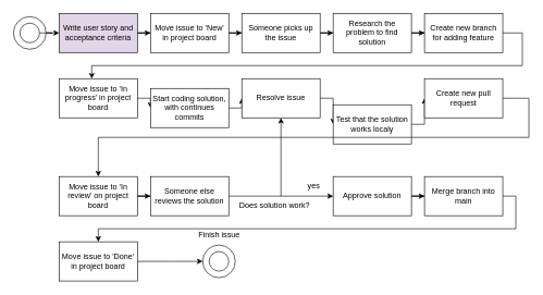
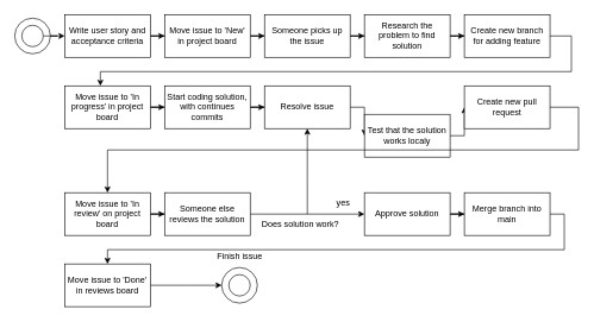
- <mxCell id="16" value="Write user story and acceptance criteria" style="whiteSpace=wrap;html=1;fillColor=#e1d5e7;" vertex="1" parent="1"><mxGeometry x="90" y="20" width="120" height="60" as="geometry" /></mxCell>
+ <mxCell id="16" value="Write user story and acceptance criteria" style="whiteSpace=wrap;html=1;" vertex="1" parent="1"><mxGeometry x="90" y="20" width="120" height="60" as="geometry" /></mxCell>
- <mxCell id="18" value="Start coding solution, with continues commits" style="whiteSpace=wrap;html=1;" vertex="1" parent="1"><mxGeometry x="230" y="135" width="120" height="60" as="geometry" /></mxCell>
+ <mxCell id="18" value="Start coding solution, with continues commits" style="whiteSpace=wrap;html=1;" vertex="1" parent="1"><mxGeometry x="230" y="120" width="120" height="60" as="geometry" /></mxCell>
- <mxCell id="37" value="Move issue to 'Done' in project board" style="whiteSpace=wrap;html=1;" vertex="1" parent="1"><mxGeometry x="90" y="370" width="120" height="60" as="geometry" /></mxCell>
+ <mxCell id="37" value="Move issue to 'Done' in reviews board" style="whiteSpace=wrap;html=1;" vertex="1" parent="1"><mxGeometry x="90" y="370" width="120" height="60" as="geometry" /></mxCell>
